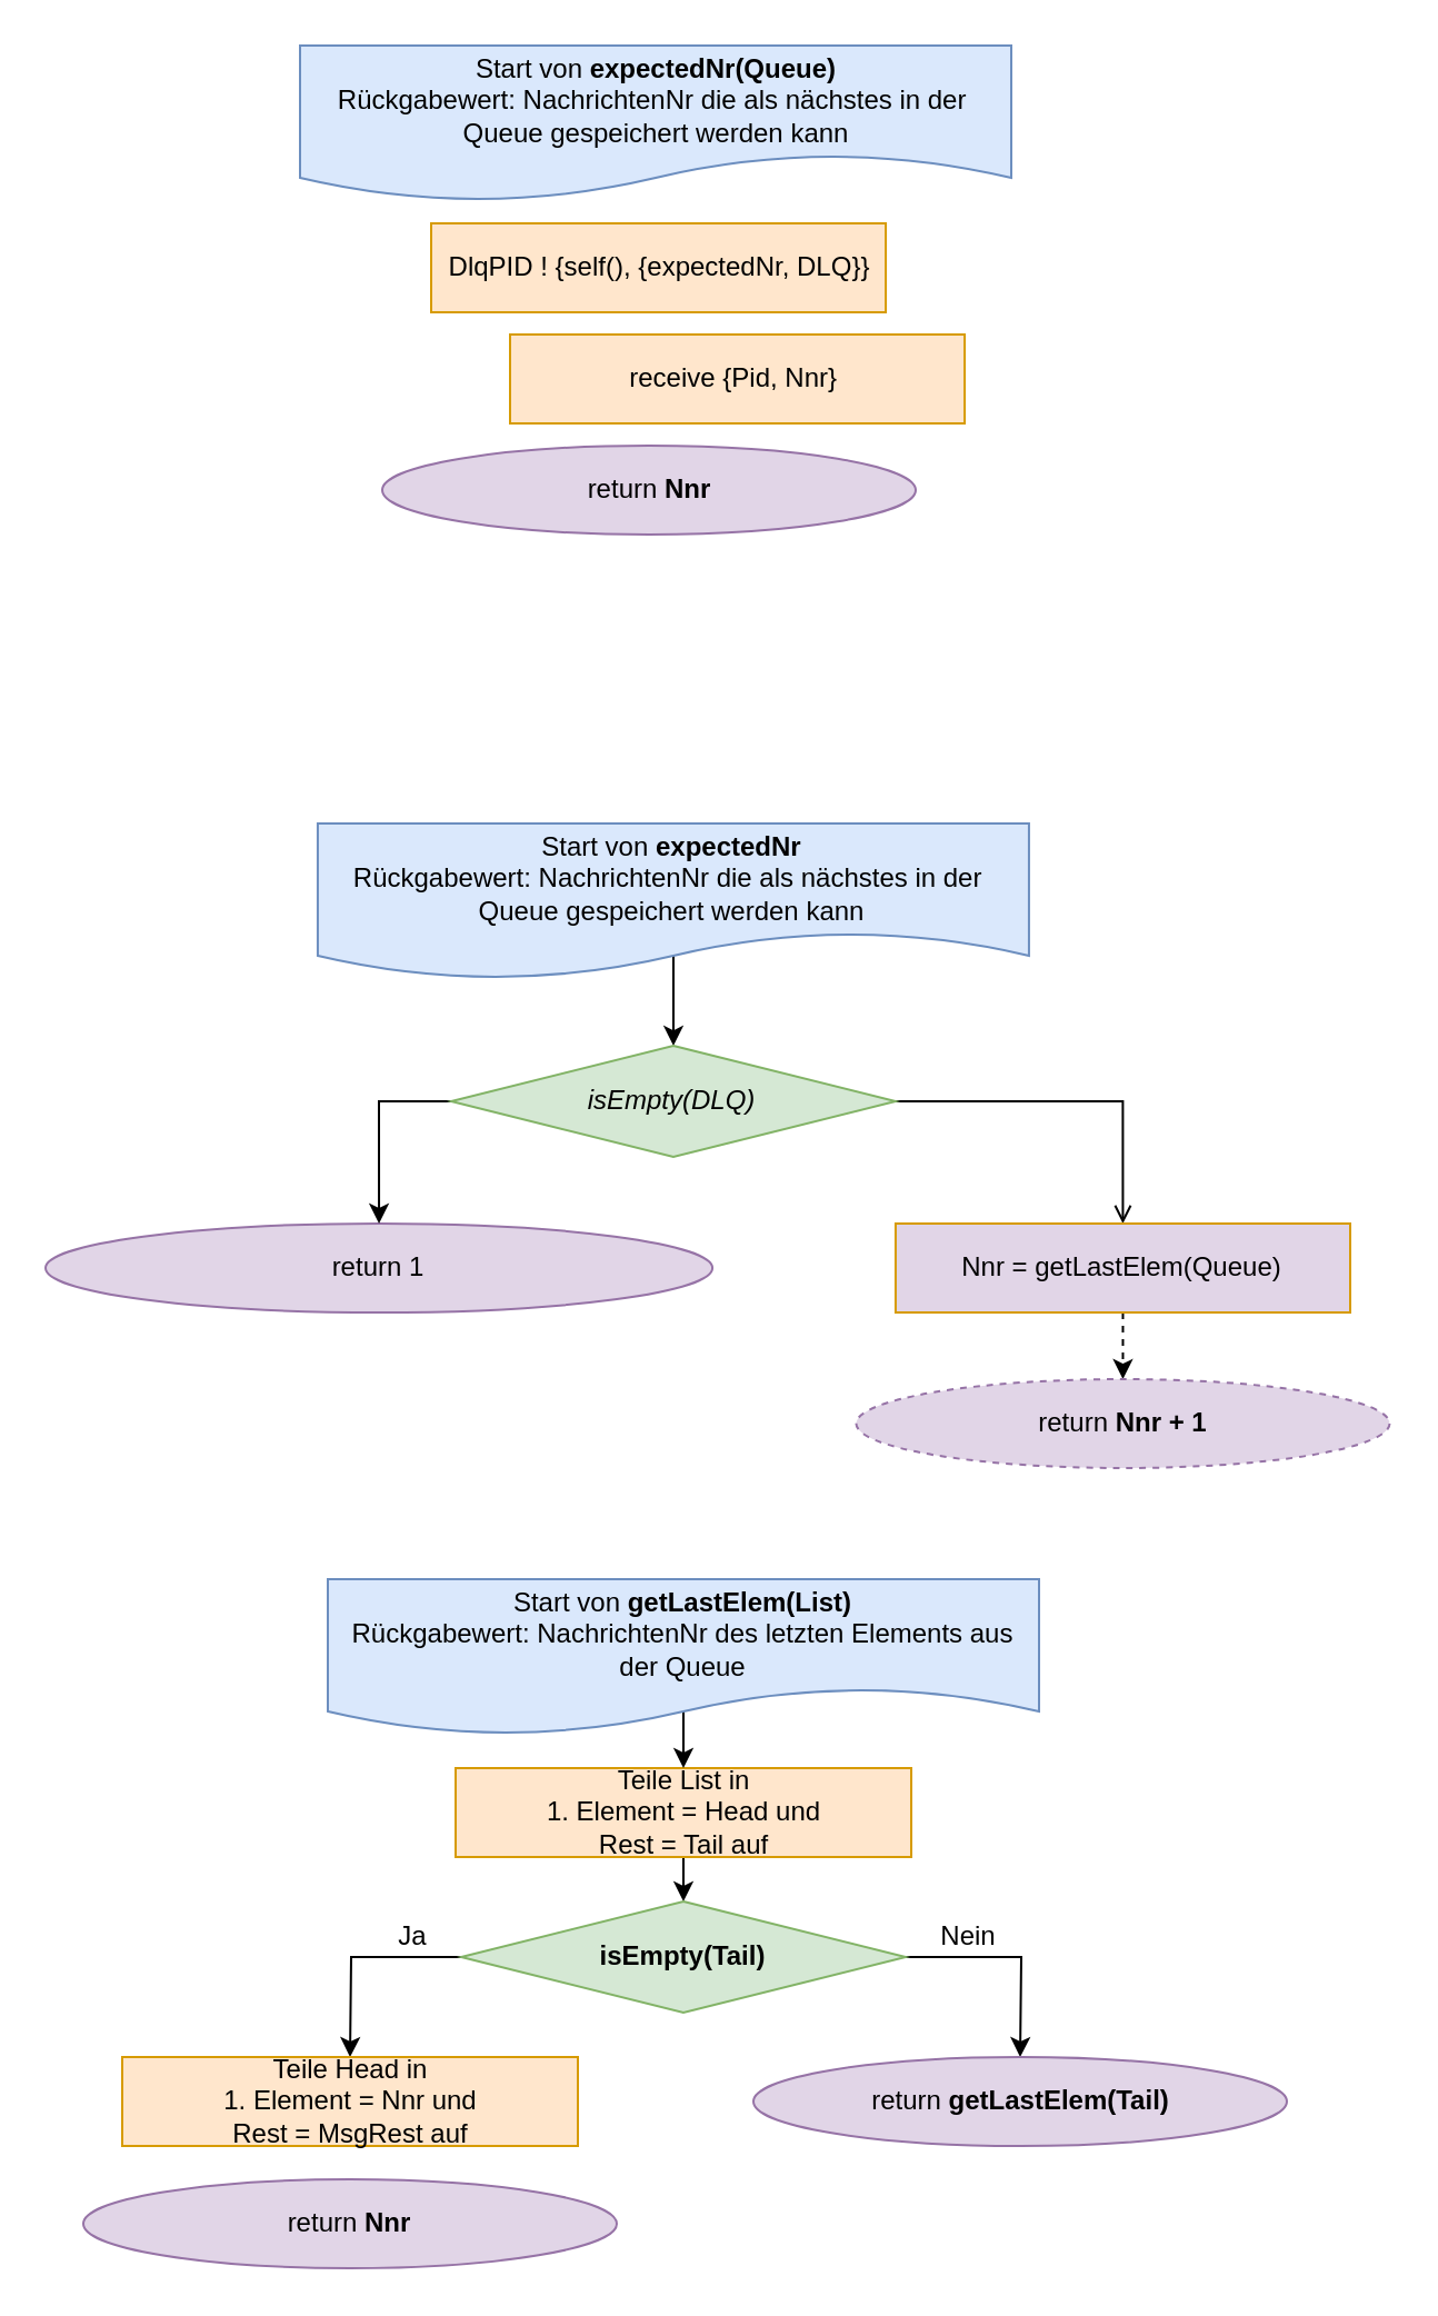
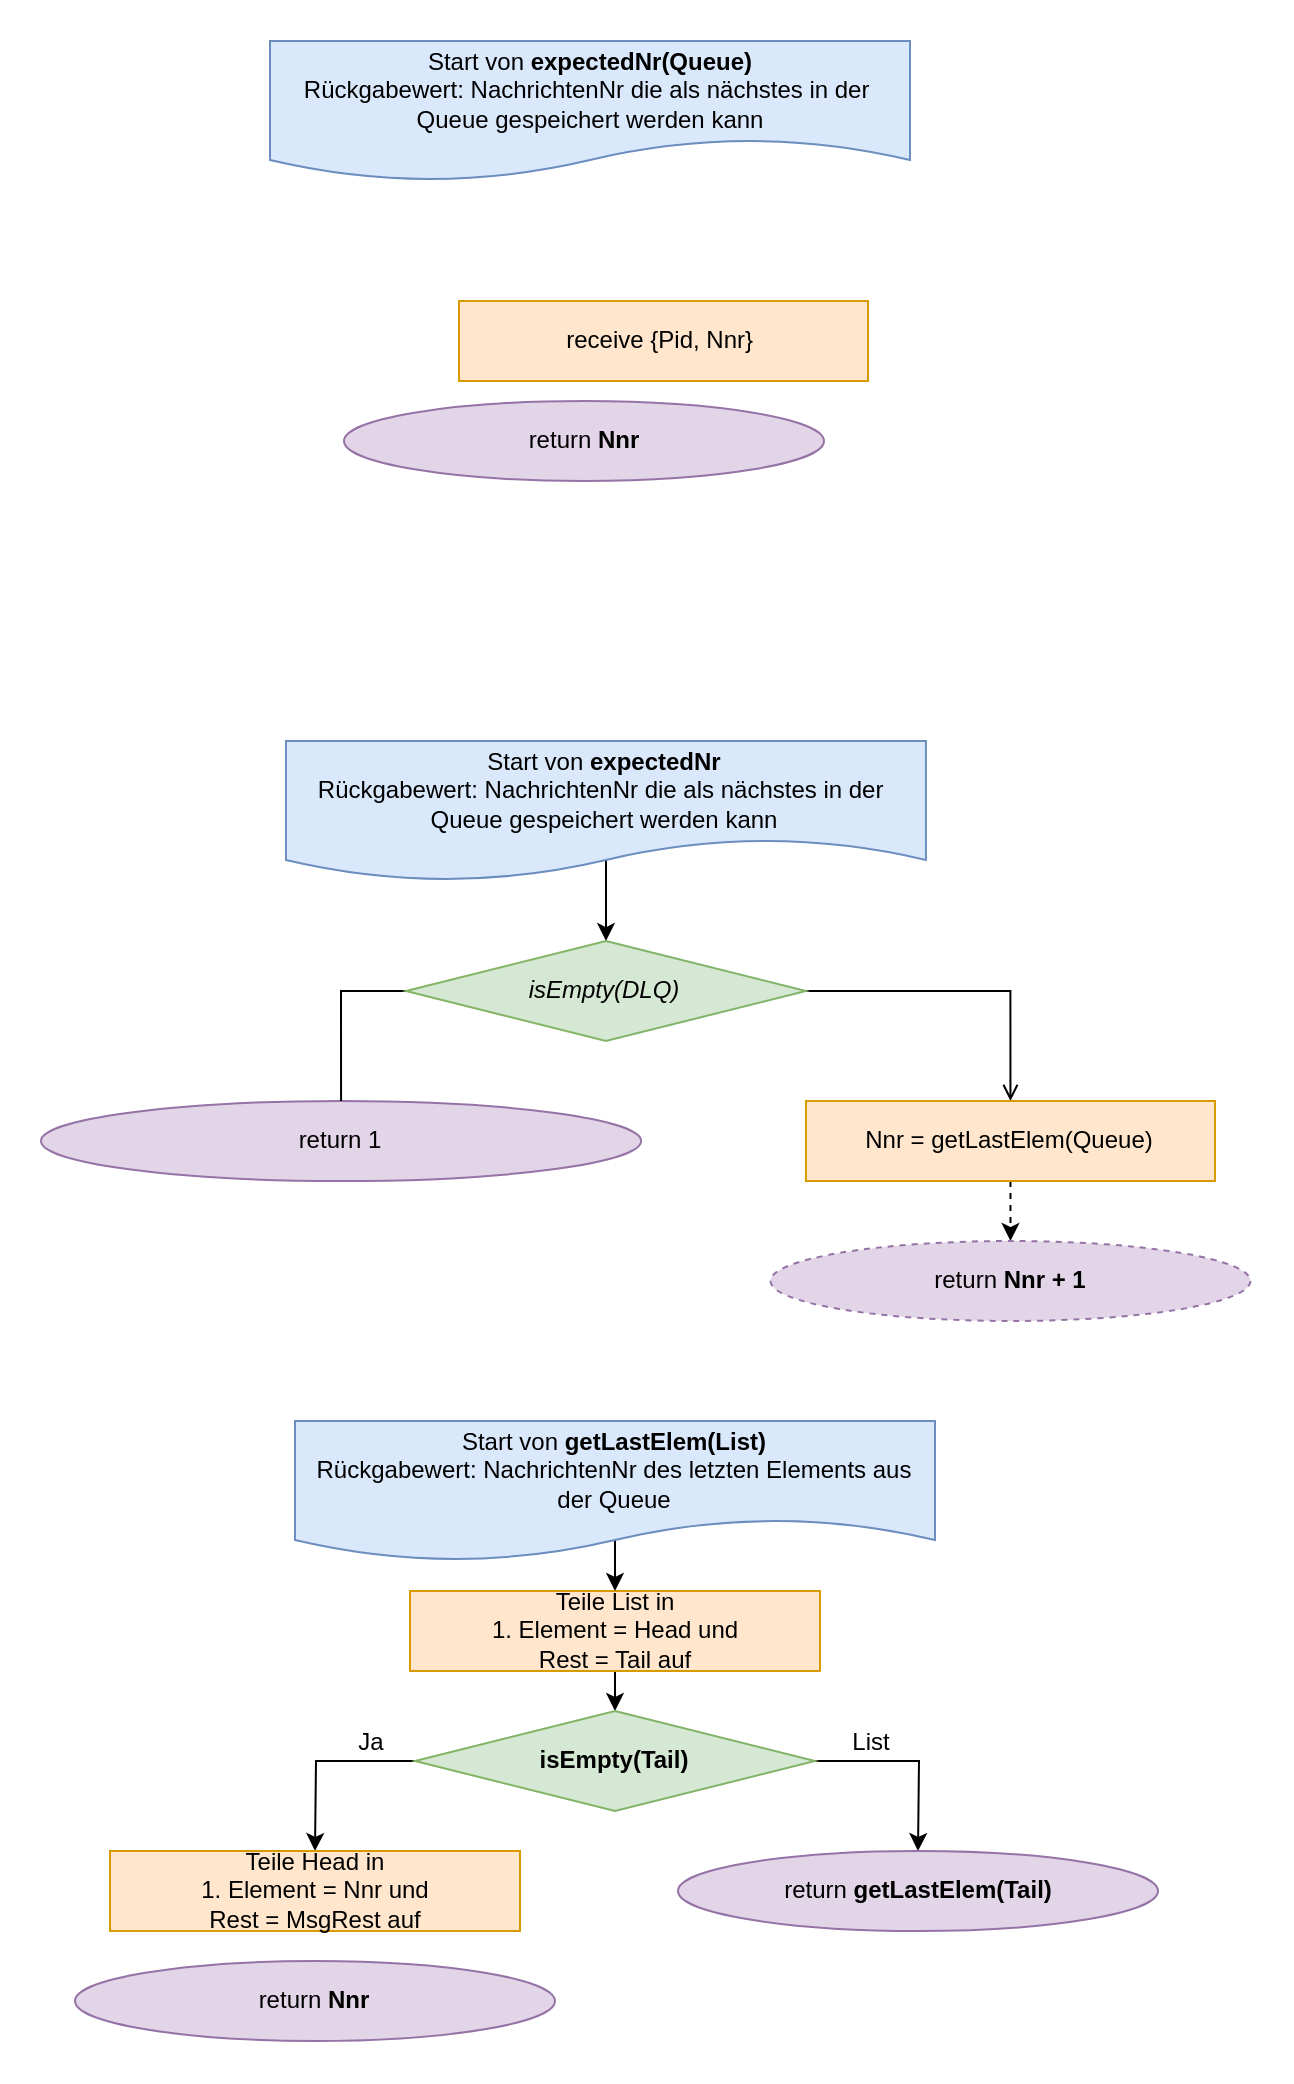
- <mxCell id="24" value="DlqPID ! {self(), {expectedNr, DLQ}}" style="rounded=0;whiteSpace=wrap;html=1;fillColor=#ffe6cc;strokeColor=#d79b00;" vertex="1" parent="1"><mxGeometry x="193.5" y="100" width="204.53" height="40" as="geometry" /></mxCell>
- <mxCell id="5" style="edgeStyle=orthogonalEdgeStyle;rounded=0;orthogonalLoop=1;jettySize=auto;html=1;exitX=0;exitY=0.5;exitDx=0;exitDy=0;entryX=0.5;entryY=0;entryDx=0;entryDy=0;" parent="1" source="7" target="4" edge="1"><mxGeometry relative="1" as="geometry" /></mxCell>
+ <mxCell id="5" style="edgeStyle=orthogonalEdgeStyle;rounded=0;orthogonalLoop=1;jettySize=auto;html=1;exitX=0;exitY=0.5;exitDx=0;exitDy=0;entryX=0.5;entryY=0;entryDx=0;entryDy=0;endArrow=none;" parent="1" source="7" target="4" edge="1"><mxGeometry relative="1" as="geometry" /></mxCell>
- <mxCell id="9" value="Nnr = getLastElem(Queue)" style="rounded=0;whiteSpace=wrap;html=1;fillColor=#e1d5e7;strokeColor=#d79b00;" parent="1" vertex="1"><mxGeometry x="402.47" y="550" width="204.53" height="40" as="geometry" /></mxCell>
+ <mxCell id="9" value="Nnr = getLastElem(Queue)" style="rounded=0;whiteSpace=wrap;html=1;fillColor=#ffe6cc;strokeColor=#d79b00;" parent="1" vertex="1"><mxGeometry x="402.47" y="550" width="204.53" height="40" as="geometry" /></mxCell>
- <mxCell id="17" value="Nein" style="text;html=1;align=center;verticalAlign=middle;resizable=0;points=[];autosize=1;strokeColor=none;fillColor=none;" parent="1" vertex="1"><mxGeometry x="414.5" y="861" width="40" height="20" as="geometry" /></mxCell>
+ <mxCell id="17" value="List" style="text;html=1;align=center;verticalAlign=middle;resizable=0;points=[];autosize=1;strokeColor=none;fillColor=none;" parent="1" vertex="1"><mxGeometry x="414.5" y="861" width="40" height="20" as="geometry" /></mxCell>
